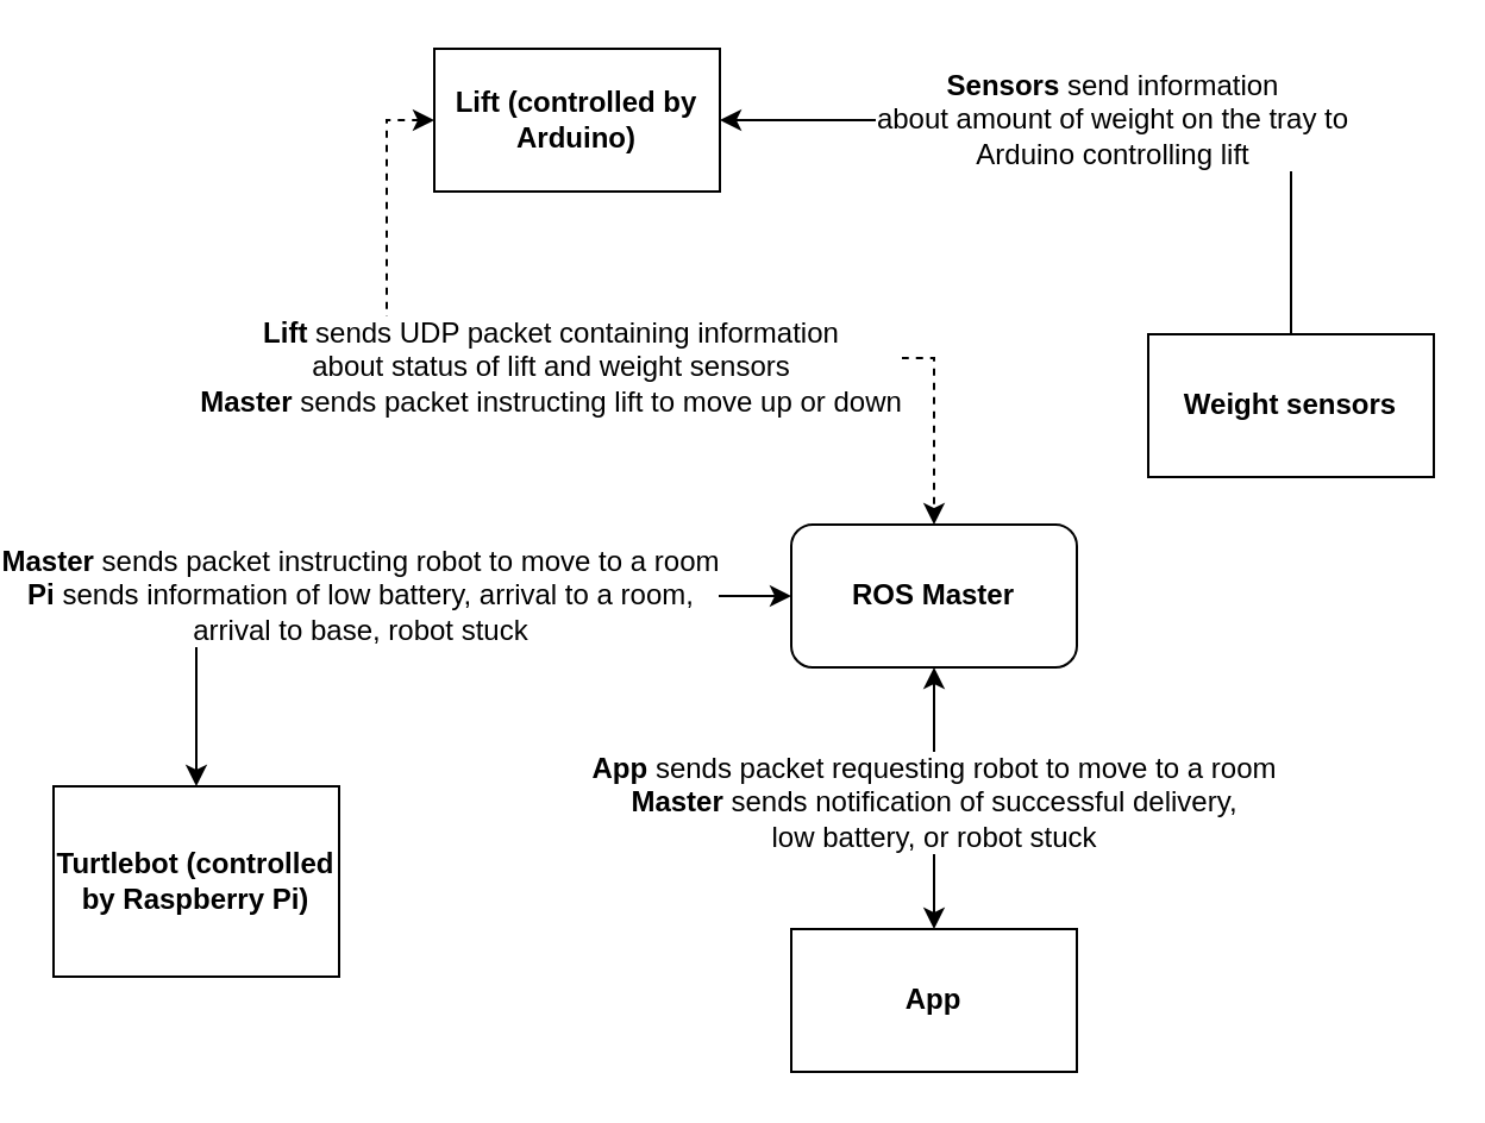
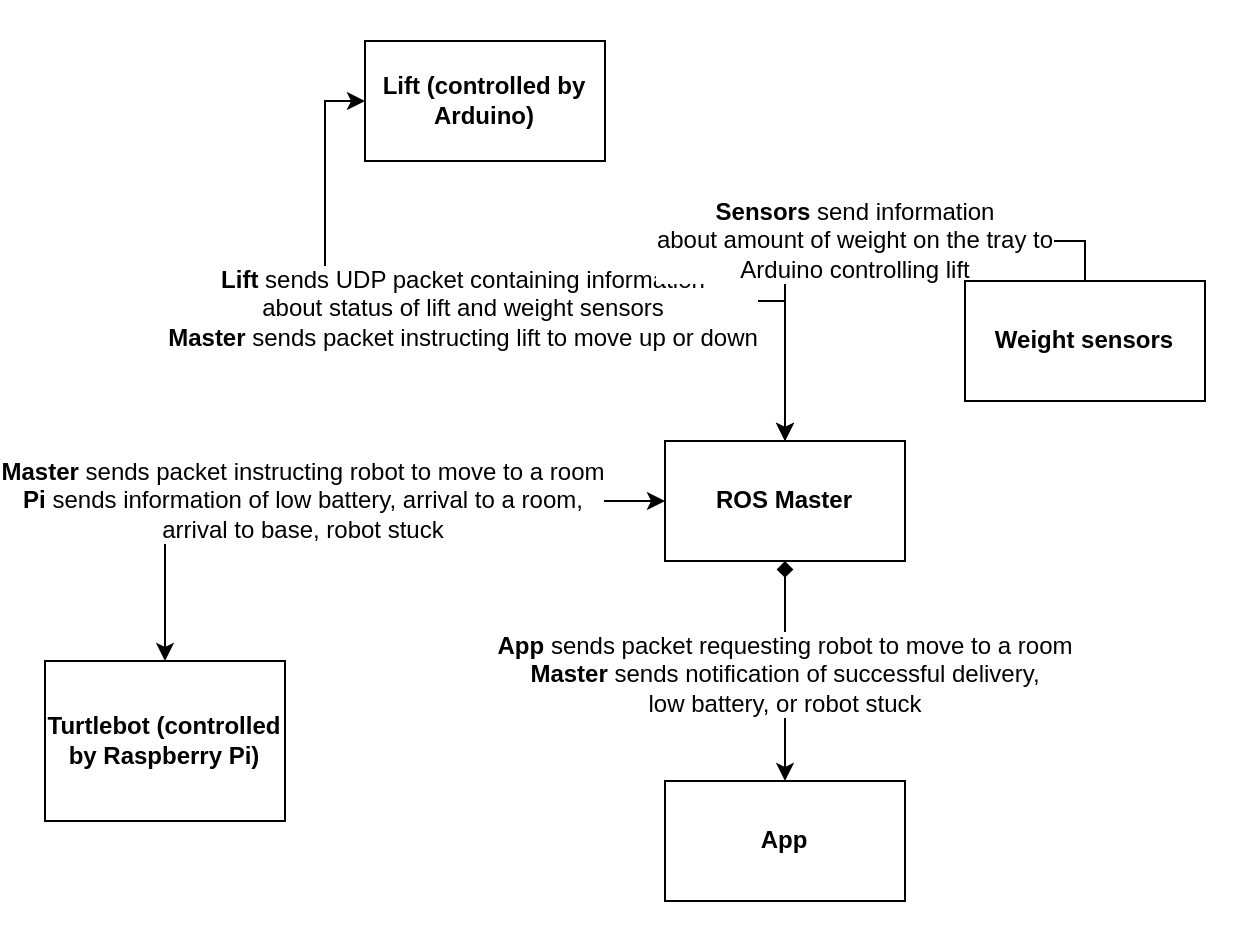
- <mxCell id="9" value="&lt;div style=&quot;font-size: 12px&quot; align=&quot;center&quot;&gt;&lt;font style=&quot;font-size: 12px&quot;&gt;&lt;b&gt;Sensors &lt;/b&gt;send information&lt;/font&gt;&lt;/div&gt;&lt;div style=&quot;font-size: 12px&quot; align=&quot;center&quot;&gt;&lt;font style=&quot;font-size: 12px&quot;&gt;about amount of weight on the tray to&lt;/font&gt;&lt;/div&gt;&lt;div style=&quot;font-size: 12px&quot; align=&quot;center&quot;&gt;&lt;font style=&quot;font-size: 12px&quot;&gt;Arduino controlling lift&lt;br&gt;&lt;/font&gt;&lt;/div&gt;" style="edgeStyle=orthogonalEdgeStyle;rounded=0;orthogonalLoop=1;jettySize=auto;html=1;entryX=1;entryY=0.5;entryDx=0;entryDy=0;align=center;exitX=0.5;exitY=0;exitDx=0;exitDy=0;" edge="1" parent="1" source="10" target="8"><mxGeometry relative="1" as="geometry" /></mxCell>
+ <mxCell id="9" value="&lt;div style=&quot;font-size: 12px&quot; align=&quot;center&quot;&gt;&lt;font style=&quot;font-size: 12px&quot;&gt;&lt;b&gt;Sensors &lt;/b&gt;send information&lt;/font&gt;&lt;/div&gt;&lt;div style=&quot;font-size: 12px&quot; align=&quot;center&quot;&gt;&lt;font style=&quot;font-size: 12px&quot;&gt;about amount of weight on the tray to&lt;/font&gt;&lt;/div&gt;&lt;div style=&quot;font-size: 12px&quot; align=&quot;center&quot;&gt;&lt;font style=&quot;font-size: 12px&quot;&gt;Arduino controlling lift&lt;br&gt;&lt;/font&gt;&lt;/div&gt;" style="edgeStyle=orthogonalEdgeStyle;rounded=0;orthogonalLoop=1;jettySize=auto;html=1;align=center;exitX=0.5;exitY=0;exitDx=0;exitDy=0;" edge="1" parent="1" source="10" target="13"><mxGeometry relative="1" as="geometry" /></mxCell>
- <mxCell id="6" value="" style="edgeStyle=orthogonalEdgeStyle;rounded=0;orthogonalLoop=1;jettySize=auto;html=1;entryX=0.5;entryY=0;entryDx=0;entryDy=0;align=center;exitX=0;exitY=0.5;exitDx=0;exitDy=0;startArrow=classic;startFill=1;dashed=1;" edge="1" parent="1" source="8" target="13"><mxGeometry relative="1" as="geometry"><mxPoint x="20" y="50" as="sourcePoint" /></mxGeometry></mxCell>
+ <mxCell id="6" value="" style="edgeStyle=orthogonalEdgeStyle;rounded=0;orthogonalLoop=1;jettySize=auto;html=1;entryX=0.5;entryY=0;entryDx=0;entryDy=0;align=center;exitX=0;exitY=0.5;exitDx=0;exitDy=0;startArrow=classic;startFill=1;" edge="1" parent="1" source="8" target="13"><mxGeometry relative="1" as="geometry"><mxPoint x="20" y="50" as="sourcePoint" /></mxGeometry></mxCell>
- <mxCell id="13" value="ROS Master" style="whiteSpace=wrap;html=1;fontStyle=1;rounded=1;" vertex="1" parent="1"><mxGeometry x="330" y="220" width="120" height="60" as="geometry" /></mxCell>
+ <mxCell id="13" value="ROS Master" style="rounded=0;whiteSpace=wrap;html=1;fontStyle=1" vertex="1" parent="1"><mxGeometry x="330" y="220" width="120" height="60" as="geometry" /></mxCell>
- <mxCell id="2" style="edgeStyle=orthogonalEdgeStyle;rounded=0;orthogonalLoop=1;jettySize=auto;html=1;entryX=0.5;entryY=1;entryDx=0;entryDy=0;startArrow=classic;startFill=1;" edge="1" parent="1" source="4" target="13"><mxGeometry relative="1" as="geometry" /></mxCell>
+ <mxCell id="2" style="edgeStyle=orthogonalEdgeStyle;rounded=0;orthogonalLoop=1;jettySize=auto;html=1;entryX=0.5;entryY=1;entryDx=0;entryDy=0;startArrow=classic;startFill=1;endArrow=diamond;" edge="1" parent="1" source="4" target="13"><mxGeometry relative="1" as="geometry" /></mxCell>
